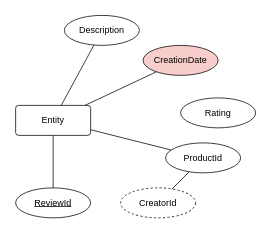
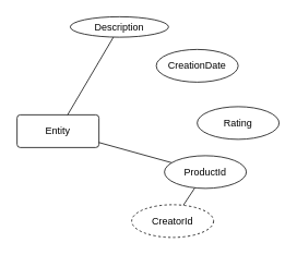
- <mxCell id="13" value="Description" style="ellipse;whiteSpace=wrap;html=1;align=center;" vertex="1" parent="1"><mxGeometry x="85" y="20" width="100" height="40" as="geometry" /></mxCell>
+ <mxCell id="13" value="Description" style="ellipse;whiteSpace=wrap;html=1;align=center;" vertex="1" parent="1"><mxGeometry x="85" y="20" width="120" height="25" as="geometry" /></mxCell>
- <mxCell id="11" value="CreationDate" style="ellipse;whiteSpace=wrap;html=1;align=center;fillColor=#f8cecc;" vertex="1" parent="1"><mxGeometry x="190" y="60" width="100" height="40" as="geometry" /></mxCell>
+ <mxCell id="11" value="CreationDate" style="ellipse;whiteSpace=wrap;html=1;align=center;" vertex="1" parent="1"><mxGeometry x="190" y="60" width="100" height="40" as="geometry" /></mxCell>
- <mxCell id="10" style="edgeStyle=none;rounded=0;orthogonalLoop=1;jettySize=auto;html=1;endArrow=none;endFill=0;" edge="1" parent="1" source="11" target="2"><mxGeometry relative="1" as="geometry" /></mxCell>
- <mxCell id="8" value="ProductId" style="ellipse;whiteSpace=wrap;html=1;align=center;" vertex="1" parent="1"><mxGeometry x="220" y="190" width="100" height="40" as="geometry" /></mxCell>
+ <mxCell id="8" value="ProductId" style="ellipse;whiteSpace=wrap;html=1;align=center;" vertex="1" parent="1"><mxGeometry x="200" y="190" width="100" height="40" as="geometry" /></mxCell>
- <mxCell id="3" style="rounded=0;orthogonalLoop=1;jettySize=auto;html=1;endArrow=none;endFill=0;" edge="1" parent="1" source="4" target="2"><mxGeometry relative="1" as="geometry" /></mxCell>
- <mxCell id="4" value="ReviewId" style="ellipse;whiteSpace=wrap;html=1;align=center;fontStyle=4;" vertex="1" parent="1"><mxGeometry x="20" y="250" width="100" height="40" as="geometry" /></mxCell>
